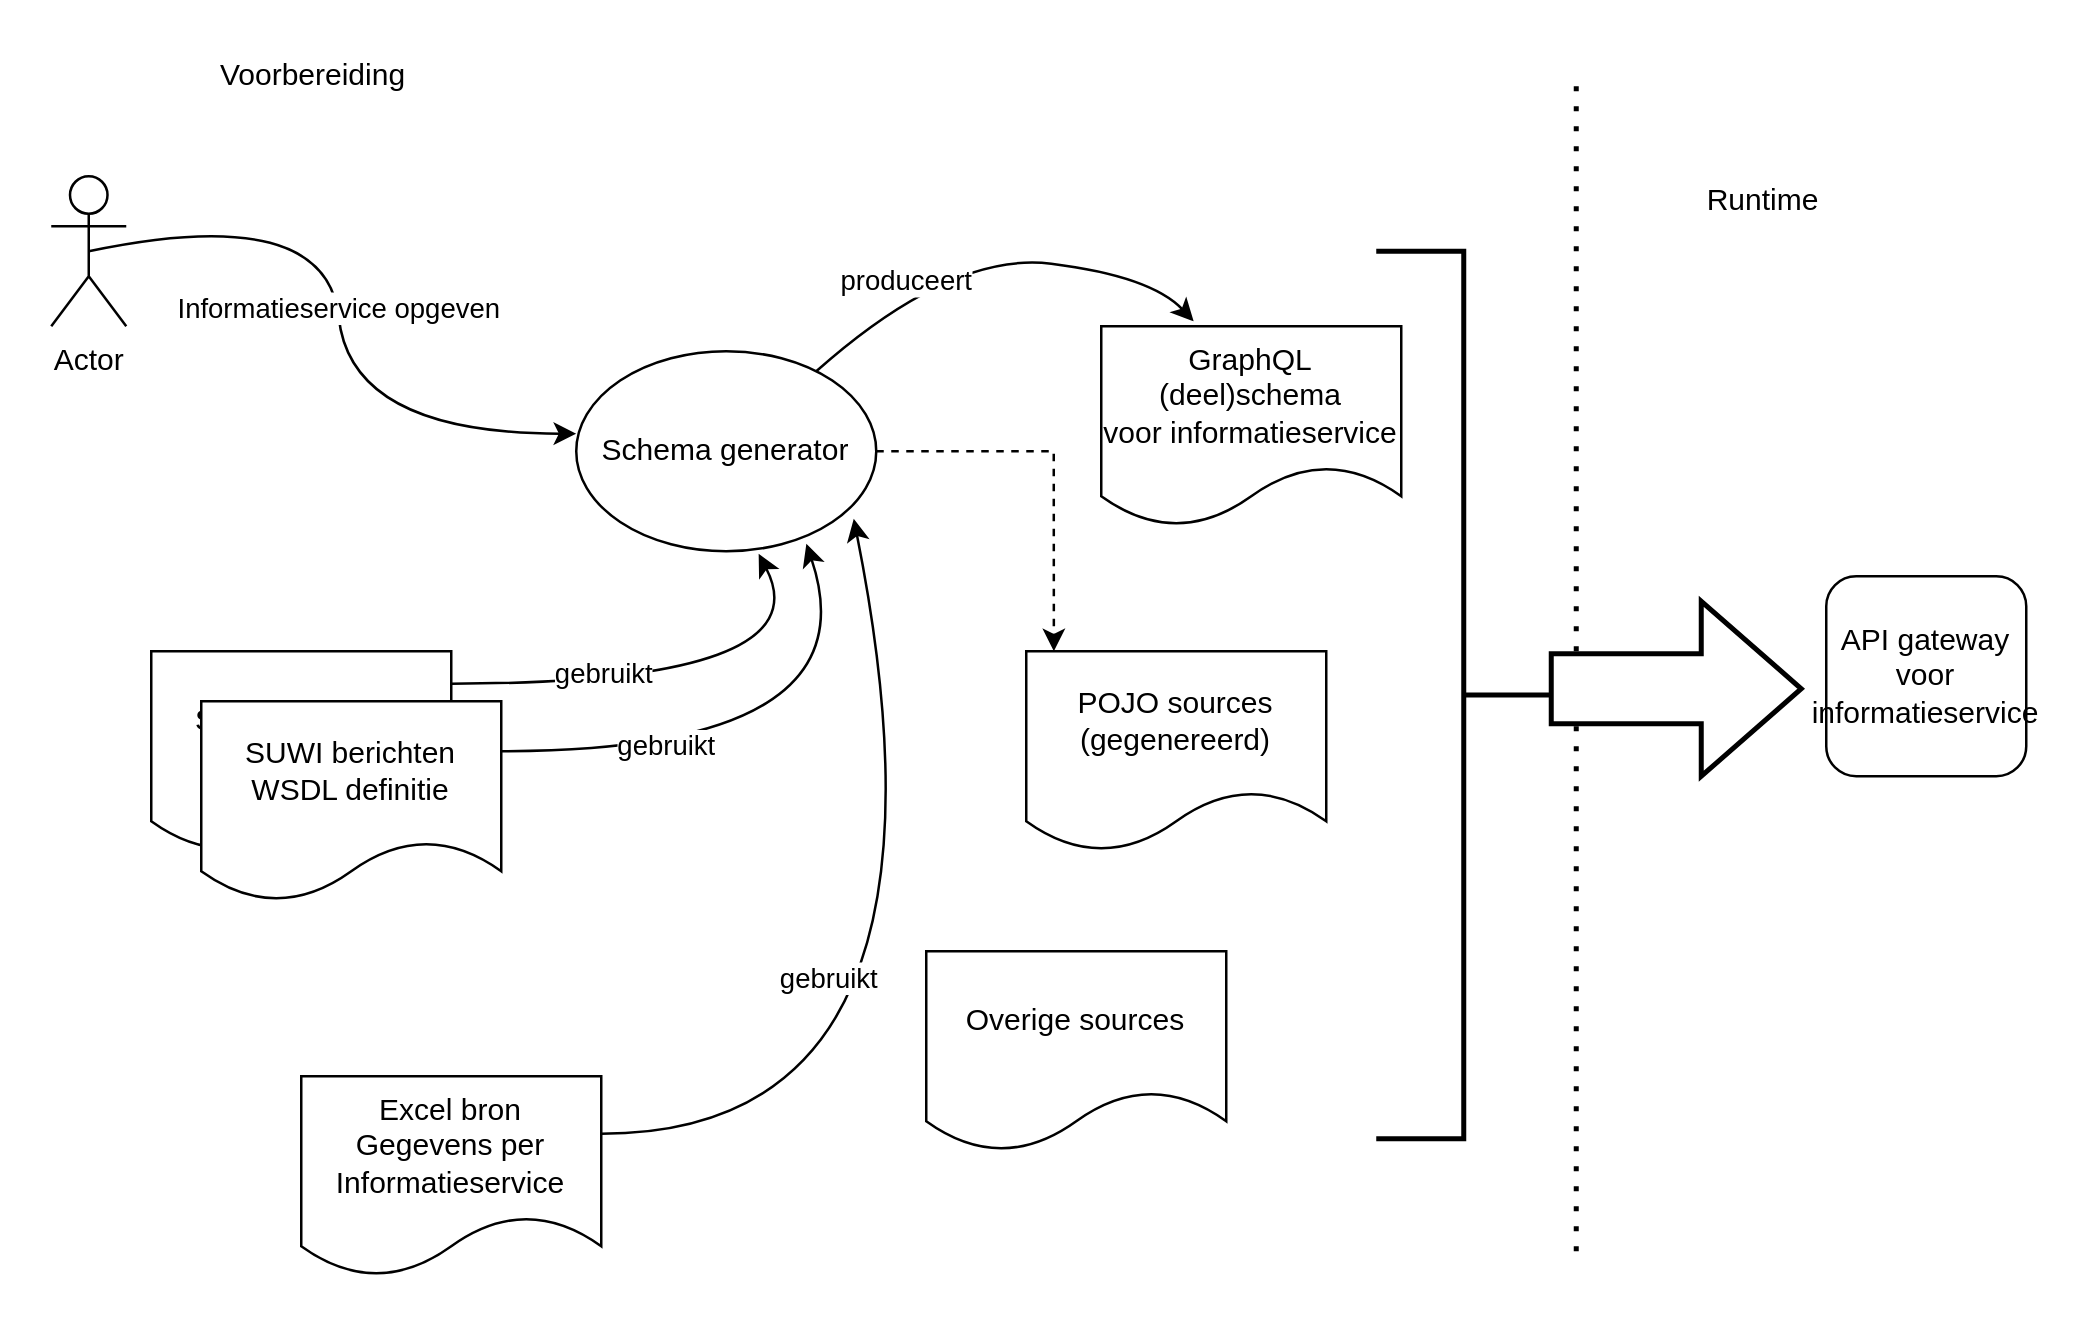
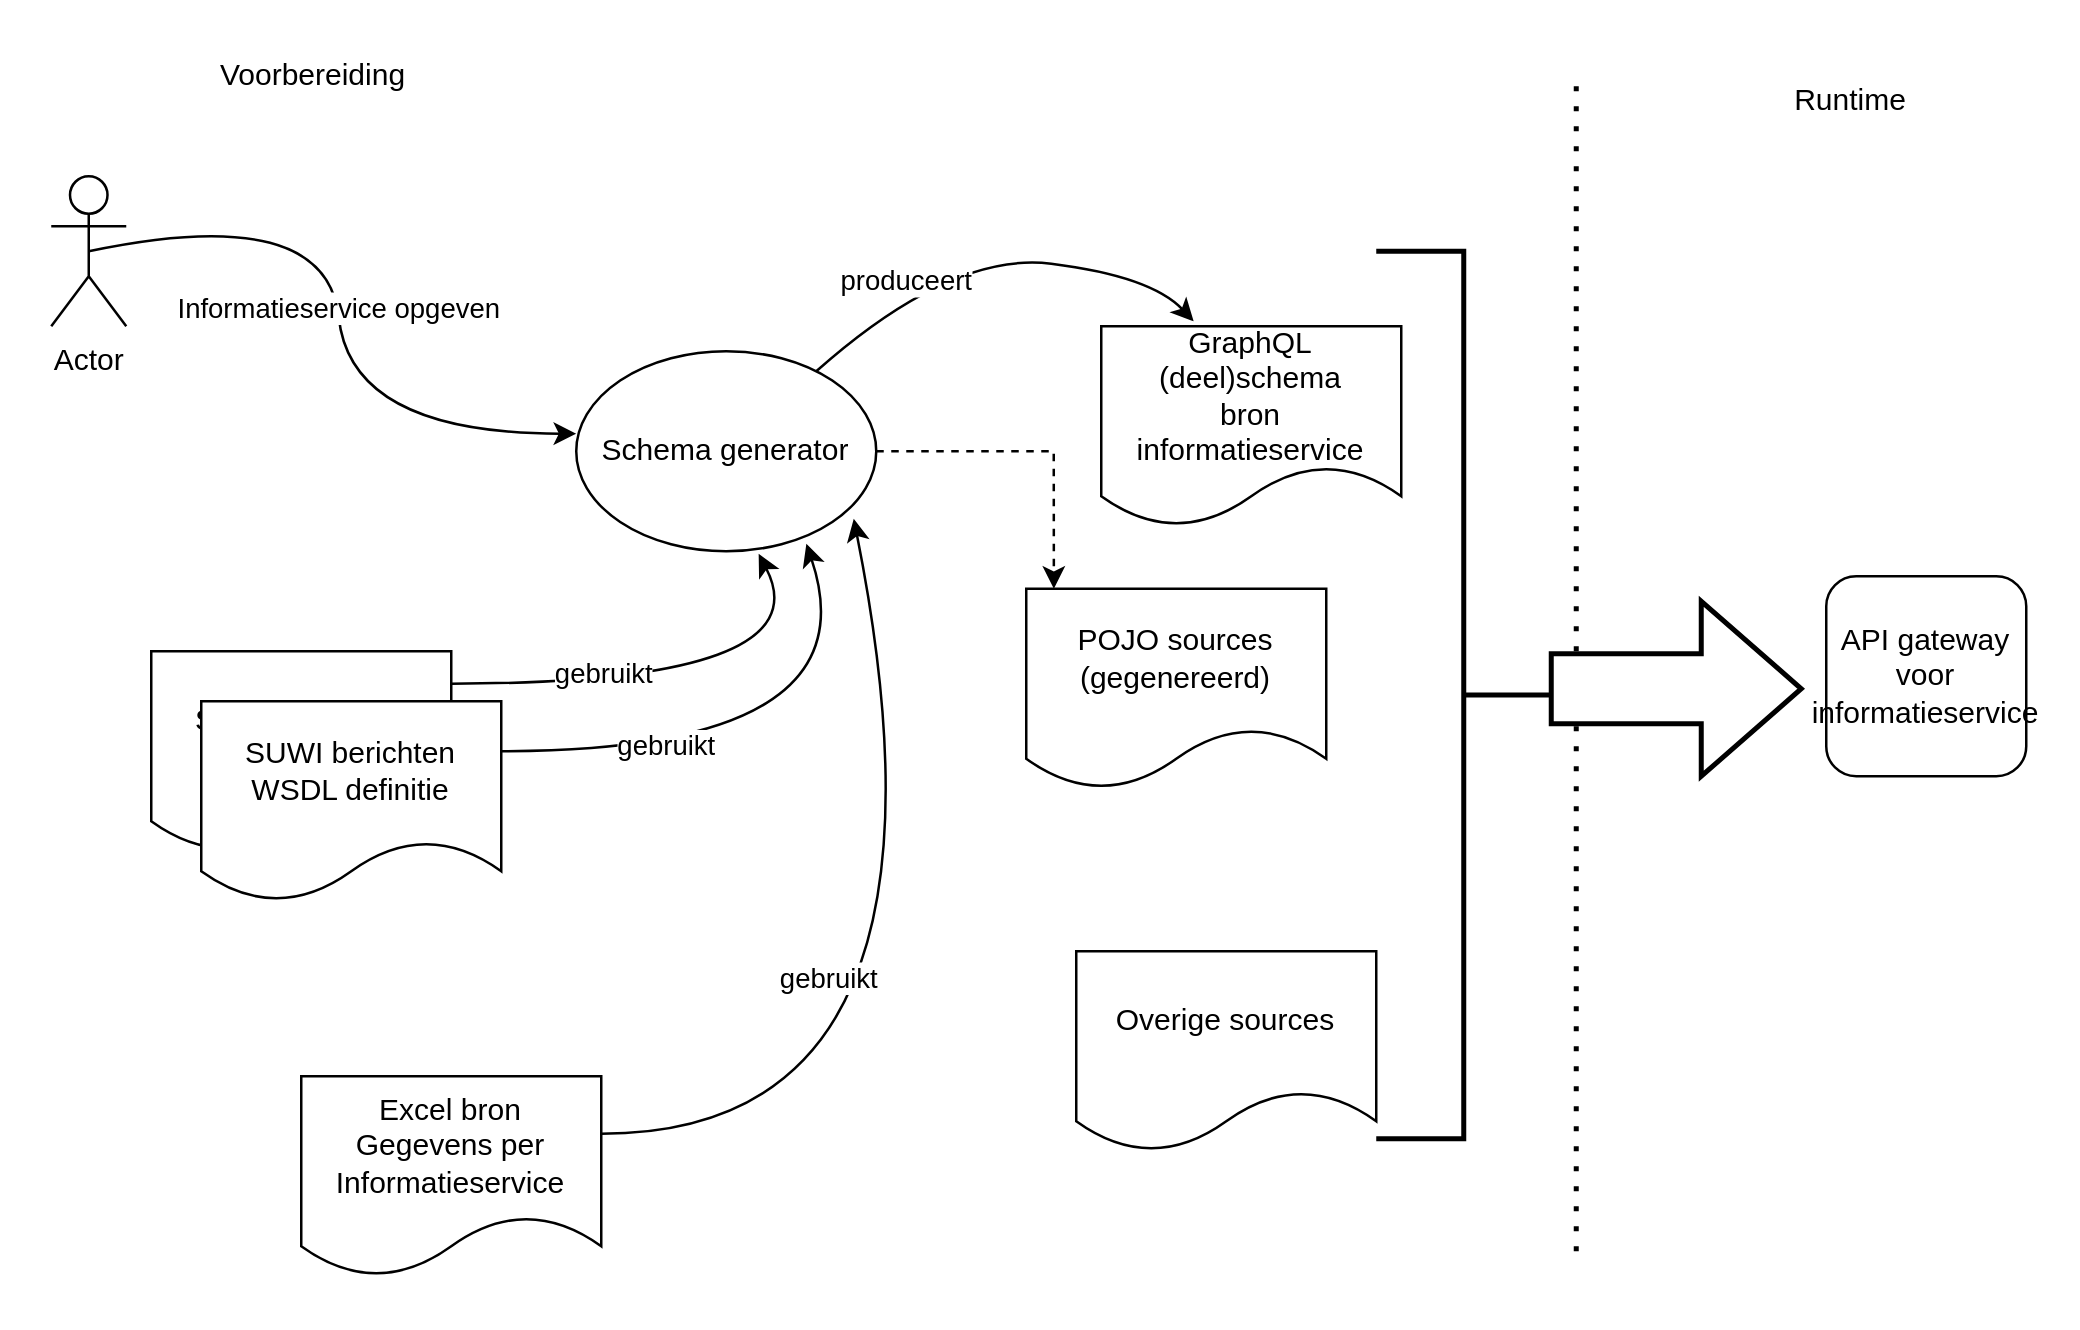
- <mxCell id="22" value="Runtime" style="text;html=1;strokeColor=none;fillColor=none;align=center;verticalAlign=middle;whiteSpace=wrap;rounded=0;" vertex="1" parent="1"><mxGeometry x="685" y="70" width="40" height="20" as="geometry" /></mxCell>
+ <mxCell id="22" value="Runtime" style="text;html=1;strokeColor=none;fillColor=none;align=center;verticalAlign=middle;whiteSpace=wrap;rounded=0;" vertex="1" parent="1"><mxGeometry x="720" y="30" width="40" height="20" as="geometry" /></mxCell>
- <mxCell id="9" value="GraphQL (deel)schema&lt;br&gt;voor informatieservice" style="shape=document;whiteSpace=wrap;html=1;boundedLbl=1;" vertex="1" parent="1"><mxGeometry x="440" y="130" width="120" height="80" as="geometry" /></mxCell>
+ <mxCell id="9" value="GraphQL (deel)schema&lt;br&gt;bron informatieservice" style="shape=document;whiteSpace=wrap;html=1;boundedLbl=1;" vertex="1" parent="1"><mxGeometry x="440" y="130" width="120" height="80" as="geometry" /></mxCell>
- <mxCell id="8" value="POJO sources (gegenereerd)" style="shape=document;whiteSpace=wrap;html=1;boundedLbl=1;" vertex="1" parent="1"><mxGeometry x="410" y="260" width="120" height="80" as="geometry" /></mxCell>
+ <mxCell id="8" value="POJO sources (gegenereerd)" style="shape=document;whiteSpace=wrap;html=1;boundedLbl=1;" vertex="1" parent="1"><mxGeometry x="410" y="235" width="120" height="80" as="geometry" /></mxCell>
- <mxCell id="23" value="Overige sources" style="shape=document;whiteSpace=wrap;html=1;boundedLbl=1;" vertex="1" parent="1"><mxGeometry x="370" y="380" width="120" height="80" as="geometry" /></mxCell>
+ <mxCell id="23" value="Overige sources" style="shape=document;whiteSpace=wrap;html=1;boundedLbl=1;" vertex="1" parent="1"><mxGeometry x="430" y="380" width="120" height="80" as="geometry" /></mxCell>
